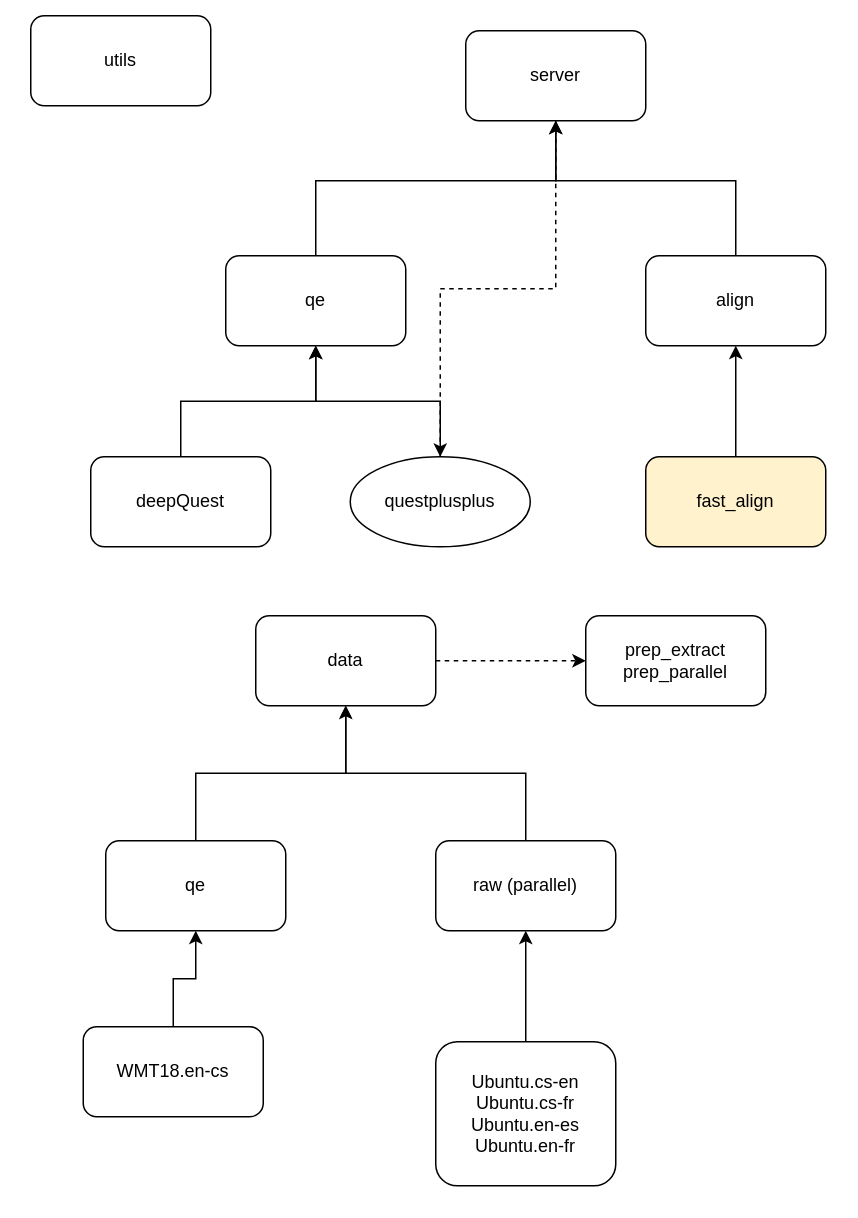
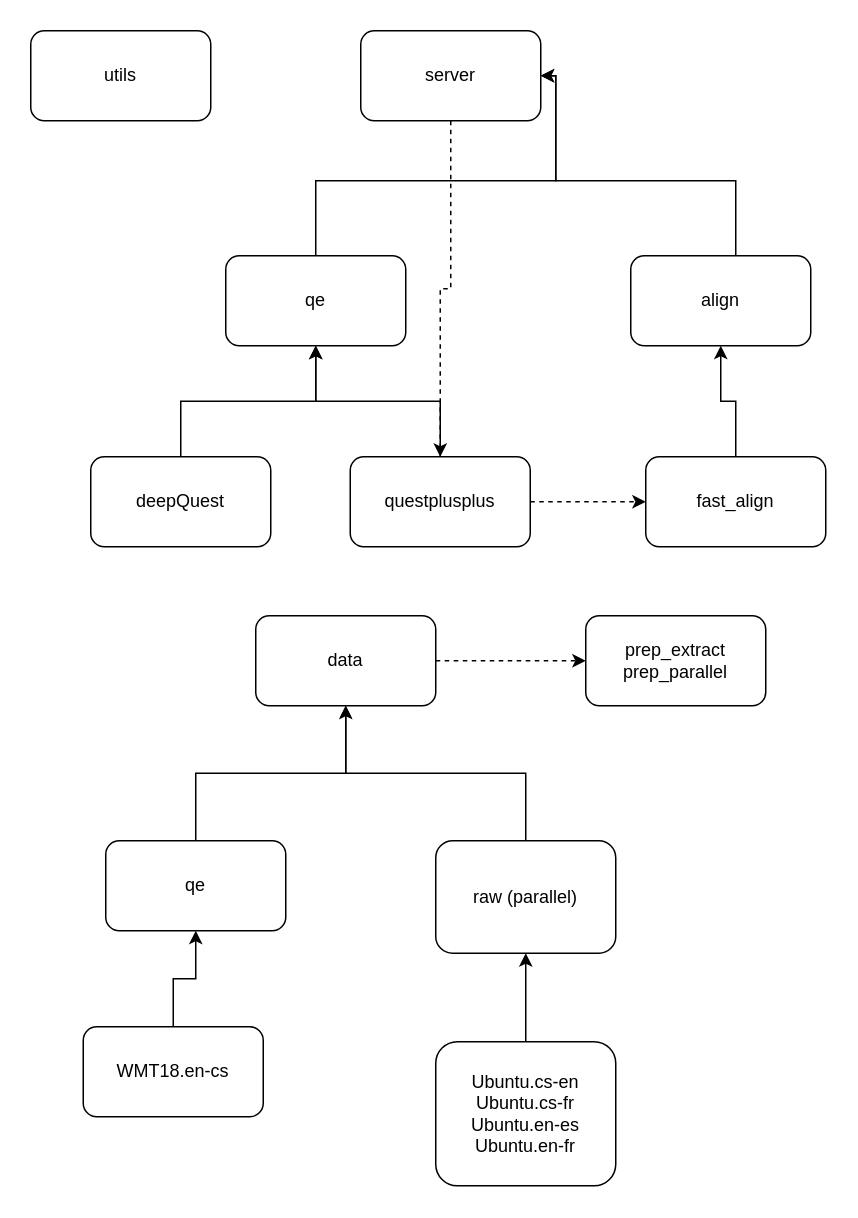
- <mxCell id="4" value="utils" style="rounded=1;whiteSpace=wrap;html=1;" vertex="1" parent="1"><mxGeometry x="20" y="10" width="120" height="60" as="geometry" /></mxCell>
+ <mxCell id="4" value="utils" style="rounded=1;whiteSpace=wrap;html=1;" vertex="1" parent="1"><mxGeometry x="20" y="20" width="120" height="60" as="geometry" /></mxCell>
- <mxCell id="3" value="server" style="rounded=1;whiteSpace=wrap;html=1;" vertex="1" parent="1"><mxGeometry x="310" y="20" width="120" height="60" as="geometry" /></mxCell>
+ <mxCell id="3" value="server" style="rounded=1;whiteSpace=wrap;html=1;" vertex="1" parent="1"><mxGeometry x="240" y="20" width="120" height="60" as="geometry" /></mxCell>
- <mxCell id="13" value="align" style="rounded=1;whiteSpace=wrap;html=1;" vertex="1" parent="1"><mxGeometry x="430" y="170" width="120" height="60" as="geometry" /></mxCell>
+ <mxCell id="13" value="align" style="rounded=1;whiteSpace=wrap;html=1;" vertex="1" parent="1"><mxGeometry x="420" y="170" width="120" height="60" as="geometry" /></mxCell>
- <mxCell id="9" value="questplusplus" style="ellipse;whiteSpace=wrap;html=1;" vertex="1" parent="1"><mxGeometry x="233" y="304" width="120" height="60" as="geometry" /></mxCell>
+ <mxCell id="9" value="questplusplus" style="rounded=1;whiteSpace=wrap;html=1;" vertex="1" parent="1"><mxGeometry x="233" y="304" width="120" height="60" as="geometry" /></mxCell>
+ <mxCell id="7" style="edgeStyle=orthogonalEdgeStyle;rounded=0;orthogonalLoop=1;jettySize=auto;html=1;entryX=0;entryY=0.5;entryDx=0;entryDy=0;dashed=1;" edge="1" parent="1" source="9" target="15"><mxGeometry relative="1" as="geometry" /></mxCell>
- <mxCell id="15" value="fast_align" style="rounded=1;whiteSpace=wrap;html=1;fillColor=#fff2cc;" vertex="1" parent="1"><mxGeometry x="430" y="304" width="120" height="60" as="geometry" /></mxCell>
+ <mxCell id="15" value="fast_align" style="rounded=1;whiteSpace=wrap;html=1;" vertex="1" parent="1"><mxGeometry x="430" y="304" width="120" height="60" as="geometry" /></mxCell>
- <mxCell id="22" value="raw (parallel)" style="rounded=1;whiteSpace=wrap;html=1;" vertex="1" parent="1"><mxGeometry x="290" y="560" width="120" height="60" as="geometry" /></mxCell>
+ <mxCell id="22" value="raw (parallel)" style="rounded=1;whiteSpace=wrap;html=1;" vertex="1" parent="1"><mxGeometry x="290" y="560" width="120" height="75" as="geometry" /></mxCell>
